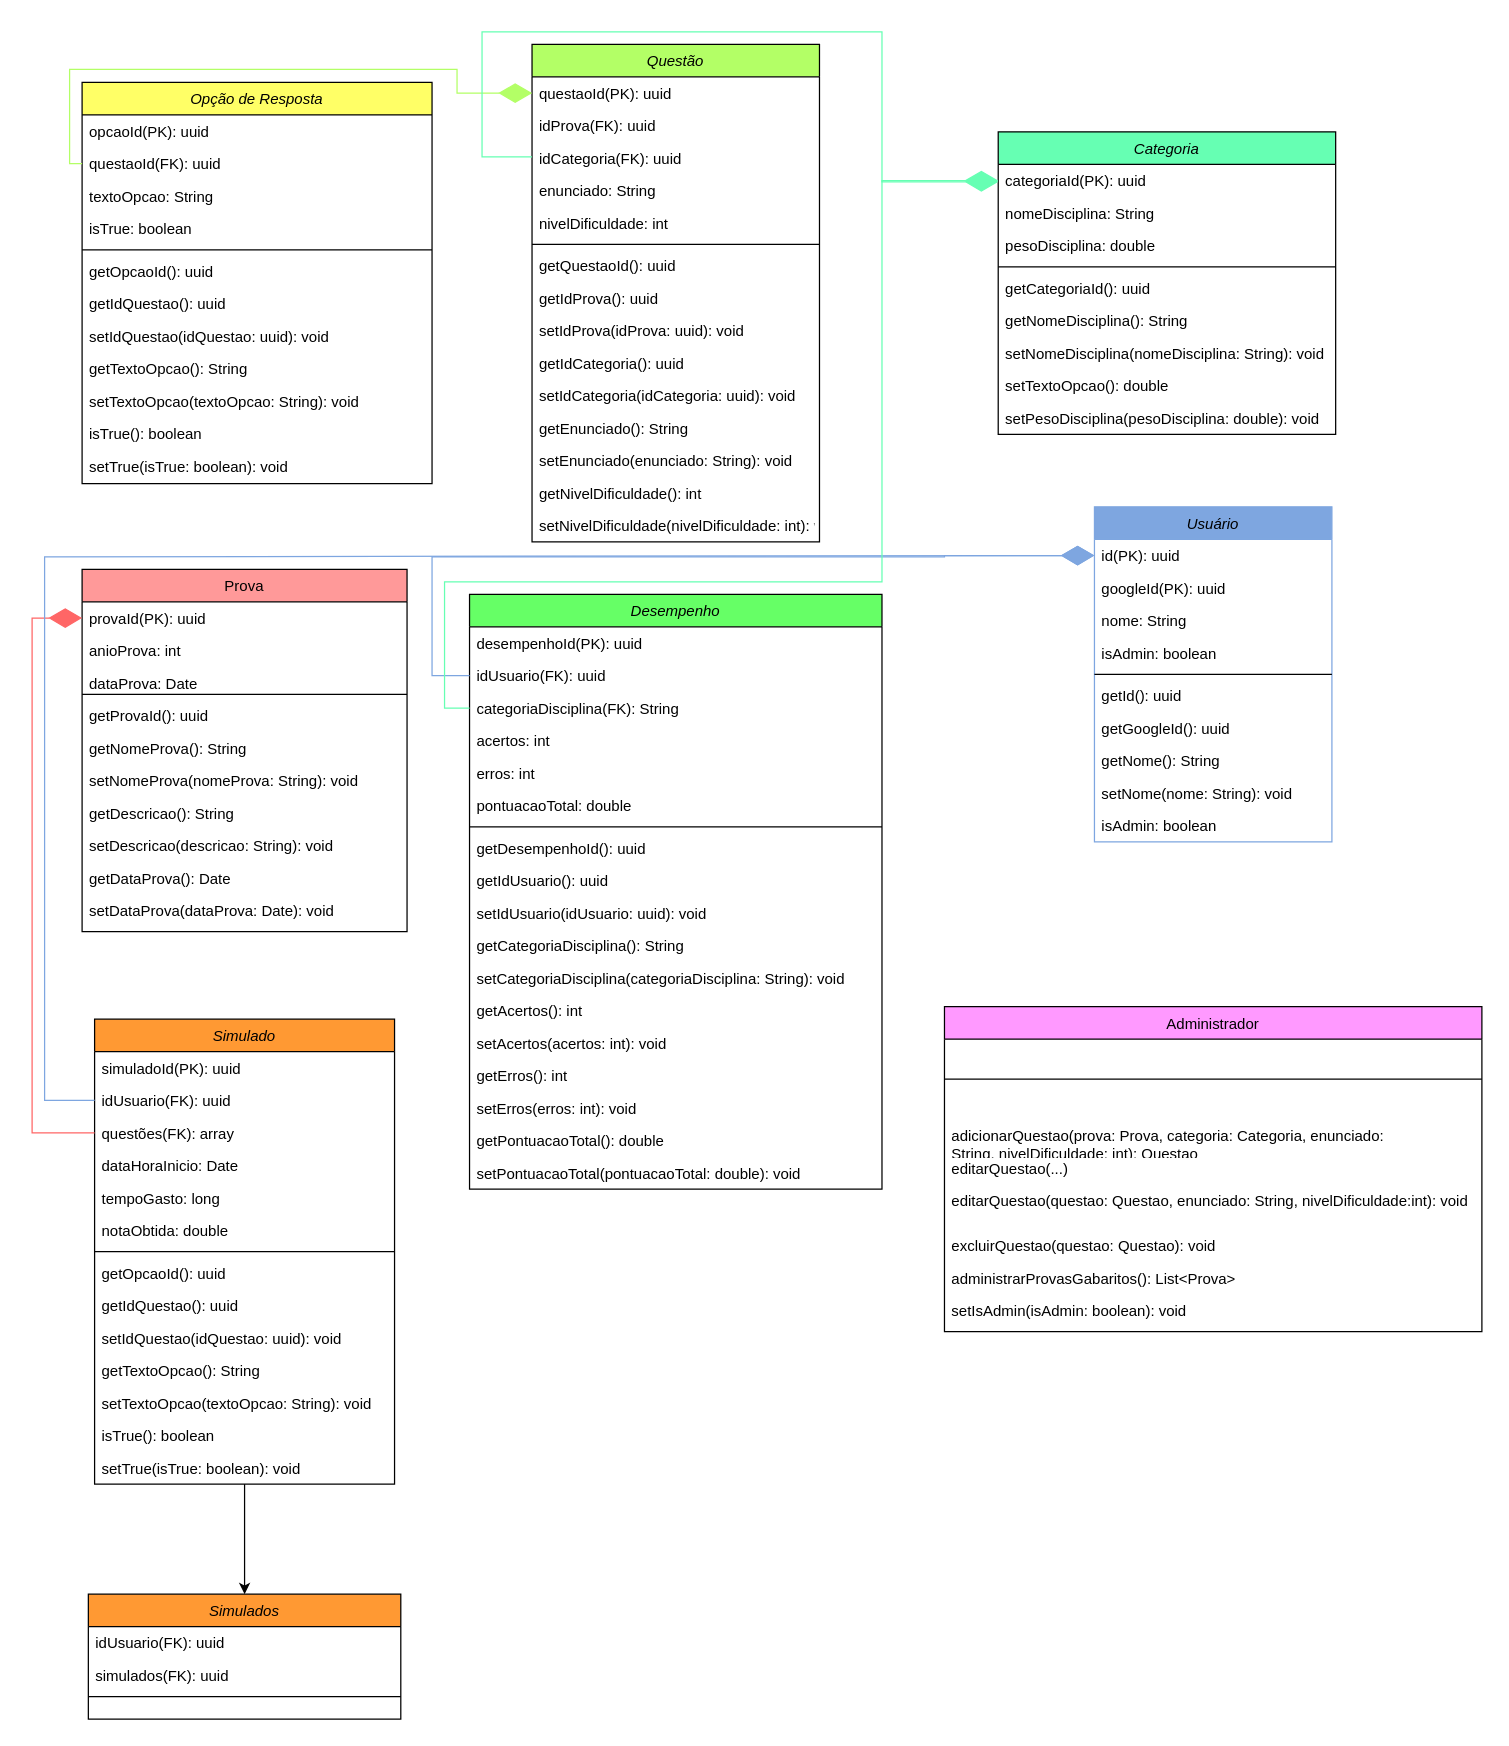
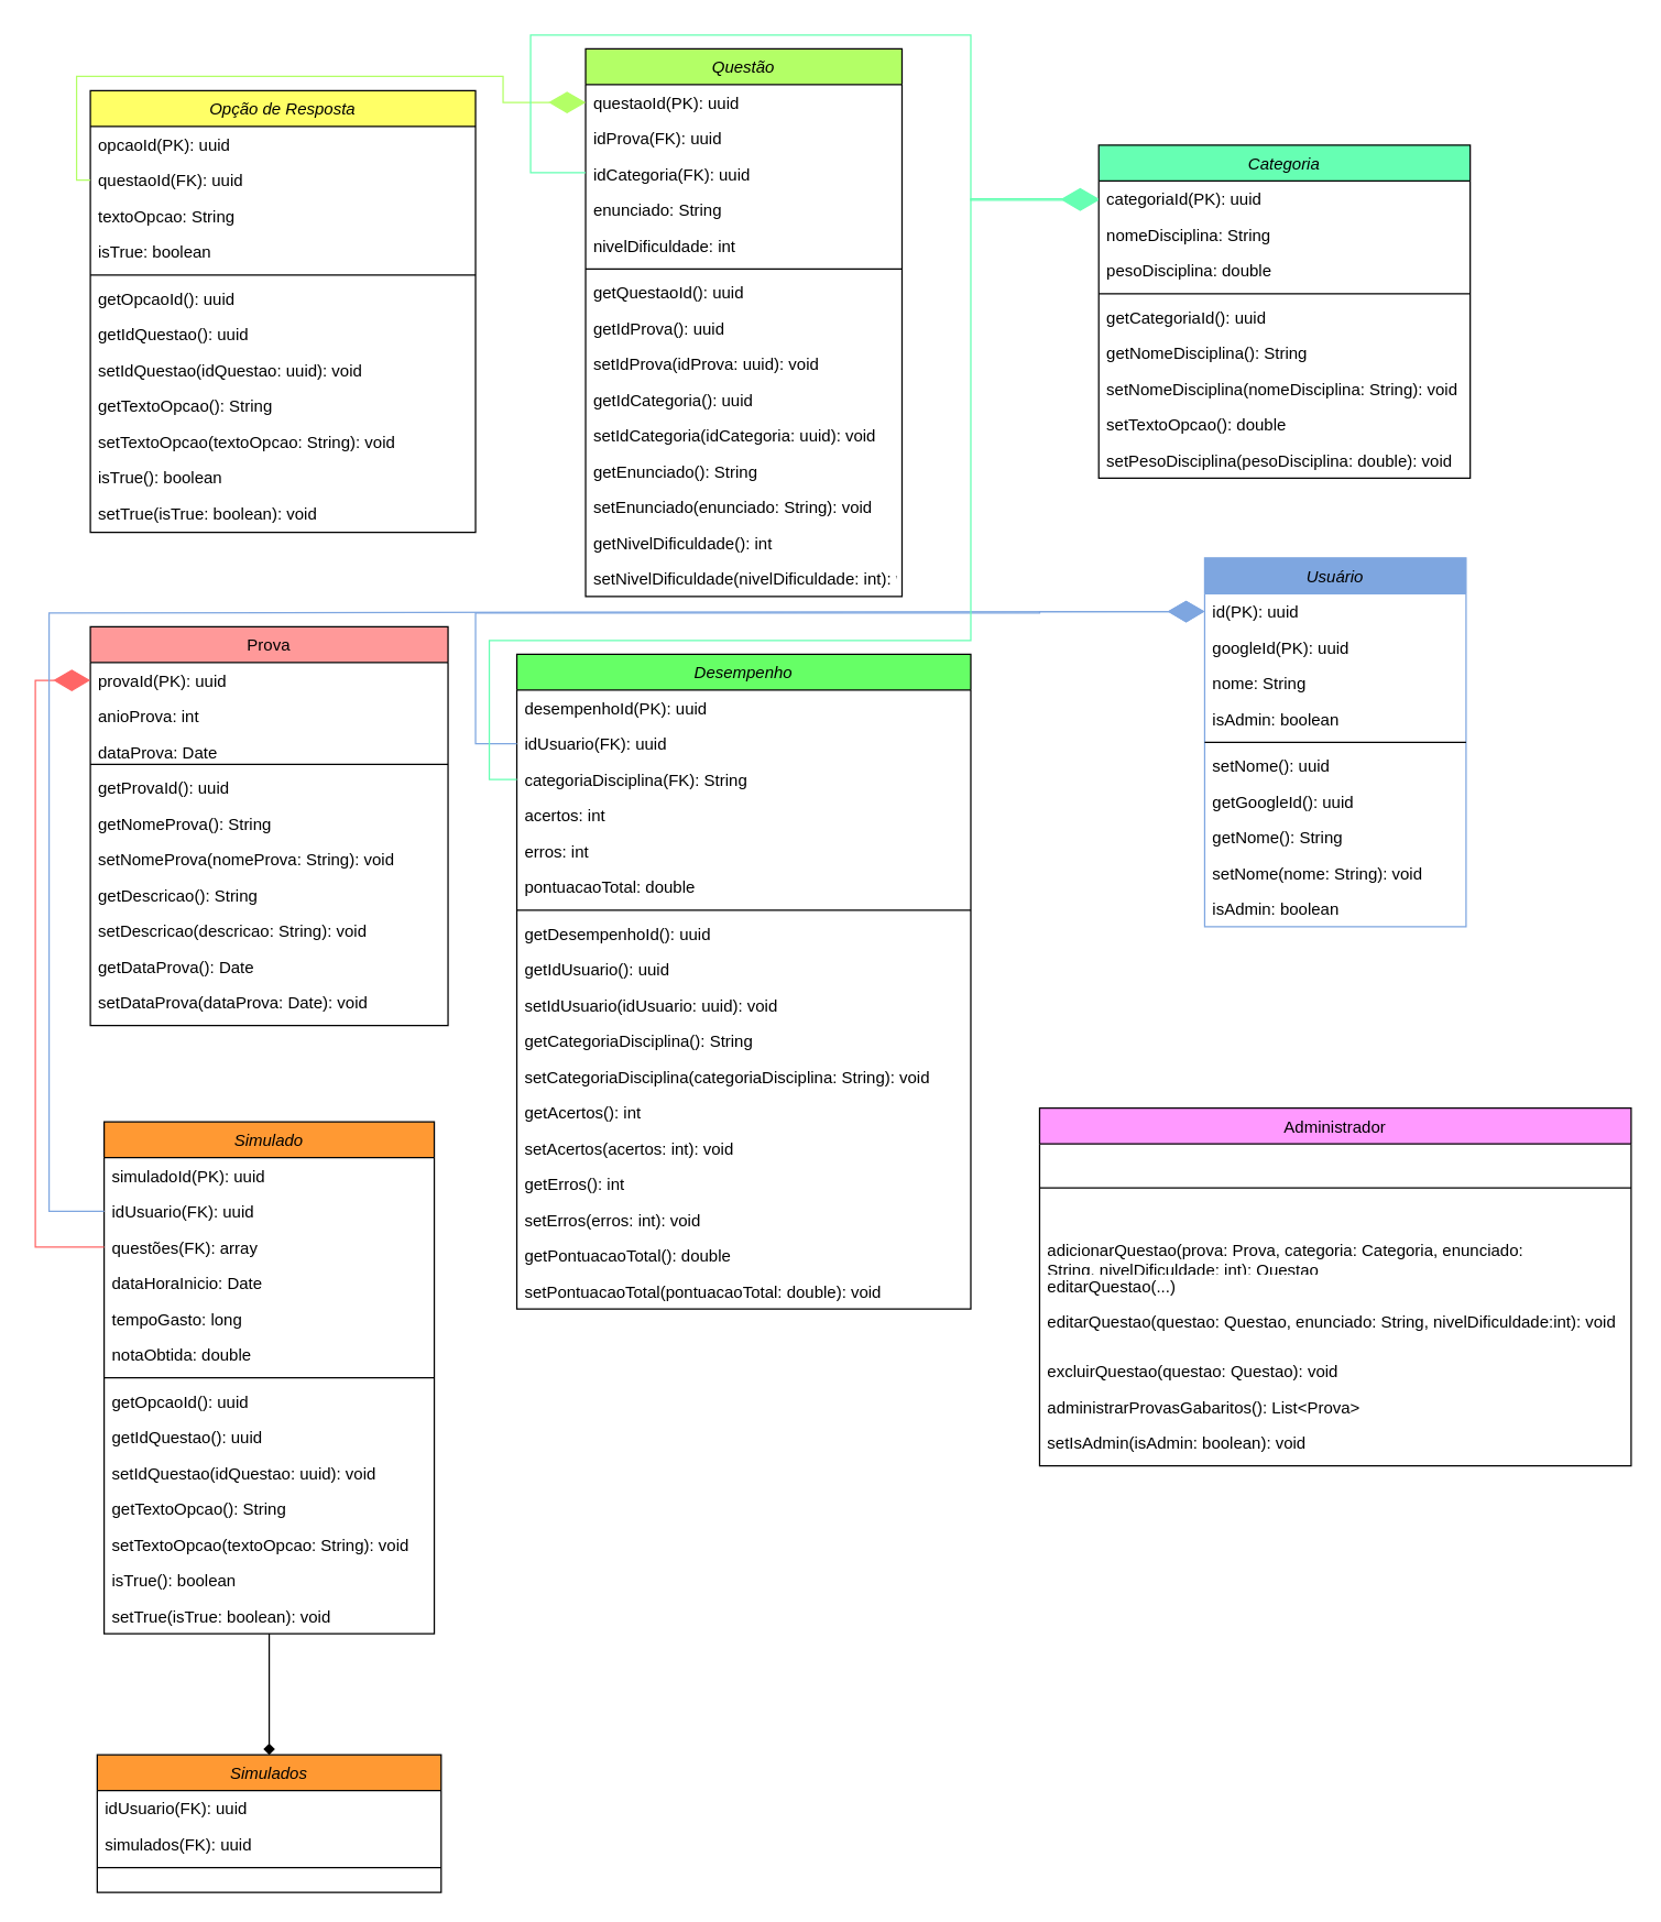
- <mxCell id="8" value="getId(): uuid" style="text;align=left;verticalAlign=top;spacingLeft=4;spacingRight=4;overflow=hidden;rotatable=0;points=[[0,0.5],[1,0.5]];portConstraint=eastwest;" vertex="1" parent="2"><mxGeometry y="138" width="190" height="26" as="geometry" /></mxCell>
+ <mxCell id="8" value="setNome(): uuid" style="text;align=left;verticalAlign=top;spacingLeft=4;spacingRight=4;overflow=hidden;rotatable=0;points=[[0,0.5],[1,0.5]];portConstraint=eastwest;" vertex="1" parent="2"><mxGeometry y="138" width="190" height="26" as="geometry" /></mxCell>
- <mxCell id="72" style="edgeStyle=orthogonalEdgeStyle;rounded=0;orthogonalLoop=1;jettySize=auto;html=1;" edge="1" parent="1" source="73" target="113"><mxGeometry relative="1" as="geometry" /></mxCell>
+ <mxCell id="72" style="edgeStyle=orthogonalEdgeStyle;rounded=0;orthogonalLoop=1;jettySize=auto;html=1;endArrow=diamond;" edge="1" parent="1" source="73" target="113"><mxGeometry relative="1" as="geometry" /></mxCell>
